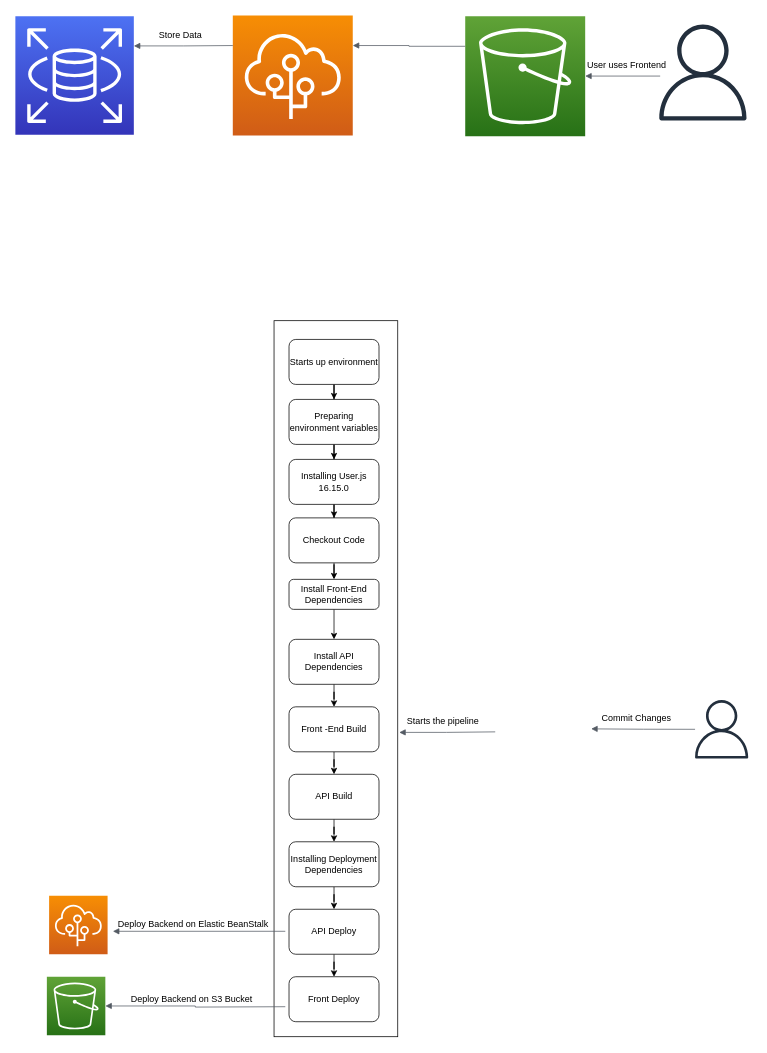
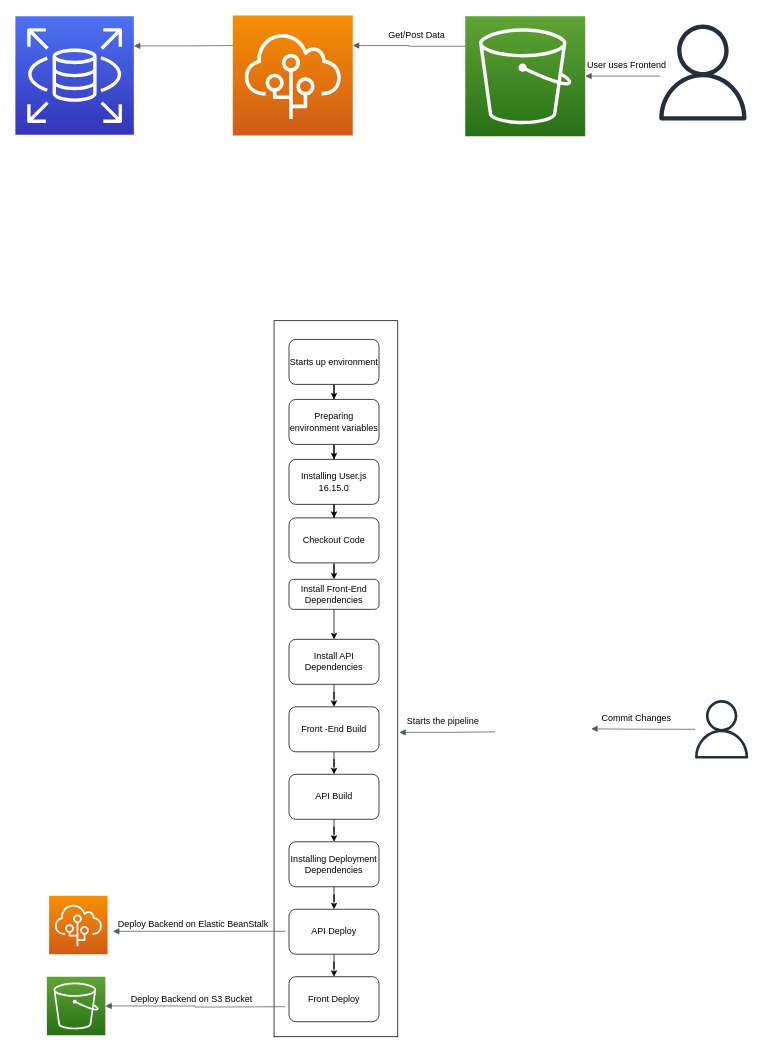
- <mxCell id="8" value="Store Data" style="text;html=1;align=center;verticalAlign=middle;resizable=0;points=[];autosize=1;strokeColor=none;fillColor=none;" vertex="1" parent="1"><mxGeometry x="200" y="32" width="80" height="30" as="geometry" /></mxCell>
+ <mxCell id="7" value="Get/Post Data" style="text;html=1;align=center;verticalAlign=middle;resizable=0;points=[];autosize=1;strokeColor=none;fillColor=none;" vertex="1" parent="1"><mxGeometry x="505" y="32" width="100" height="30" as="geometry" /></mxCell>
